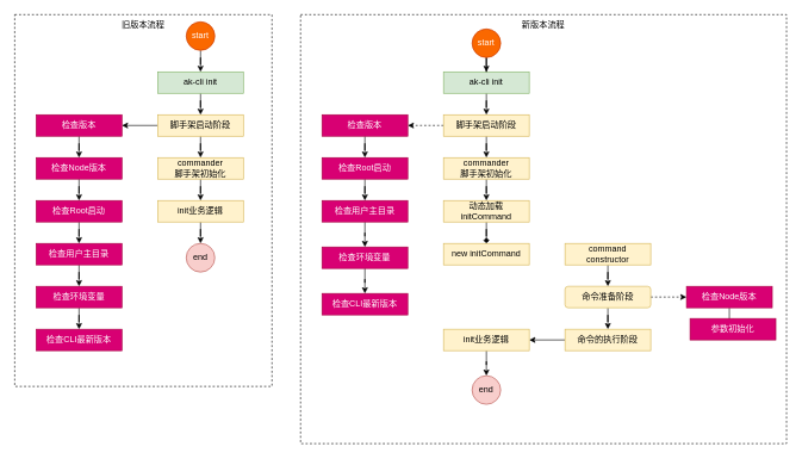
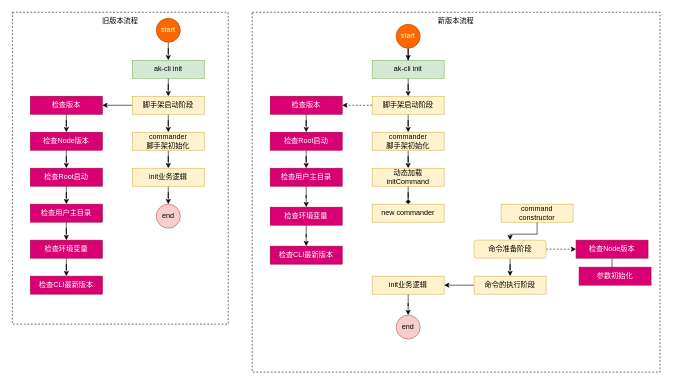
- <mxCell id="47" value="new initCommand" style="rounded=0;whiteSpace=wrap;html=1;fillColor=#fff2cc;strokeColor=#d6b656;" vertex="1" parent="1"><mxGeometry x="620" y="340" width="120" height="30" as="geometry" /></mxCell>
+ <mxCell id="47" value="new commander" style="rounded=0;whiteSpace=wrap;html=1;fillColor=#fff2cc;strokeColor=#d6b656;" vertex="1" parent="1"><mxGeometry x="620" y="340" width="120" height="30" as="geometry" /></mxCell>
- <mxCell id="49" value="command&lt;br&gt;constructor" style="rounded=0;whiteSpace=wrap;html=1;fillColor=#fff2cc;strokeColor=#d6b656;" vertex="1" parent="1"><mxGeometry x="790" y="340" width="120" height="30" as="geometry" /></mxCell>
+ <mxCell id="49" value="command&lt;br&gt;constructor" style="rounded=0;whiteSpace=wrap;html=1;fillColor=#fff2cc;strokeColor=#d6b656;" vertex="1" parent="1"><mxGeometry x="835" y="340" width="120" height="30" as="geometry" /></mxCell>
